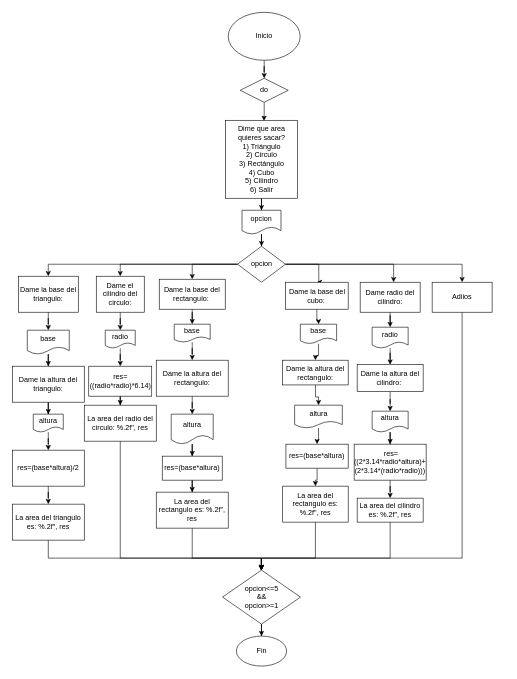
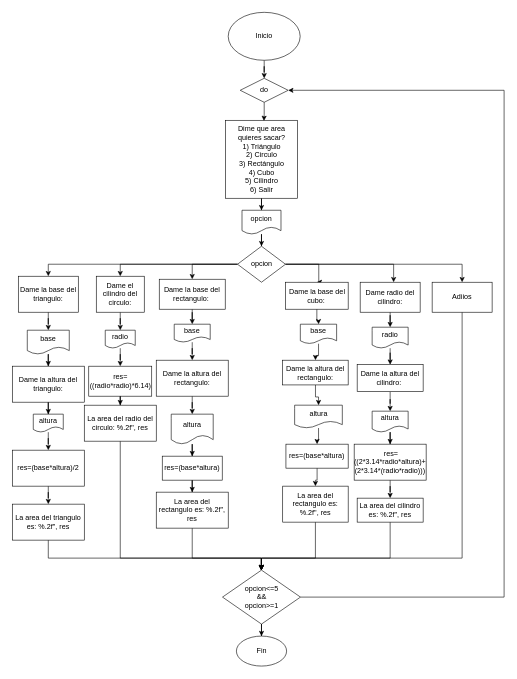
+ <mxCell id="76" style="edgeStyle=orthogonalEdgeStyle;rounded=0;orthogonalLoop=1;jettySize=auto;html=1;entryX=1;entryY=0.5;entryDx=0;entryDy=0;" edge="1" parent="1" source="77" target="74"><mxGeometry relative="1" as="geometry"><Array as="points"><mxPoint x="840" y="995" /><mxPoint x="840" y="150" /></Array></mxGeometry></mxCell>
